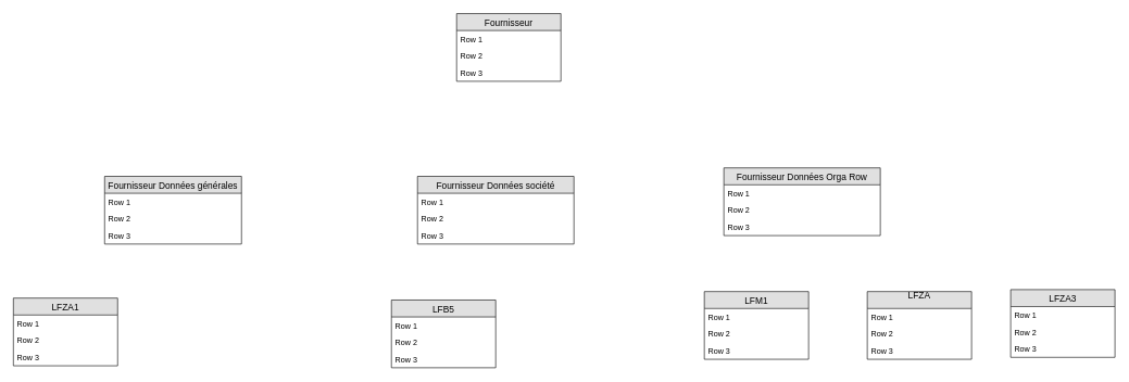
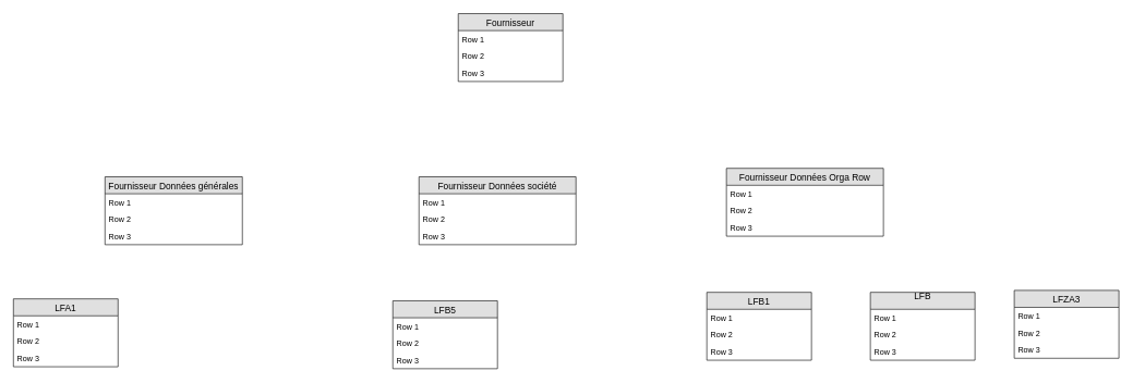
- <mxCell id="18" value="LFZA&#10;" style="swimlane;fontStyle=0;childLayout=stackLayout;horizontal=1;startSize=26;fillColor=#e0e0e0;horizontalStack=0;resizeParent=1;resizeParentMax=0;resizeLast=0;collapsible=1;marginBottom=0;swimlaneFillColor=#ffffff;align=center;fontSize=14;" vertex="1" parent="1"><mxGeometry x="1330" y="447" width="160" height="104" as="geometry" /></mxCell>
+ <mxCell id="18" value="LFB&#10;" style="swimlane;fontStyle=0;childLayout=stackLayout;horizontal=1;startSize=26;fillColor=#e0e0e0;horizontalStack=0;resizeParent=1;resizeParentMax=0;resizeLast=0;collapsible=1;marginBottom=0;swimlaneFillColor=#ffffff;align=center;fontSize=14;" vertex="1" parent="1"><mxGeometry x="1330" y="447" width="160" height="104" as="geometry" /></mxCell>
- <mxCell id="14" value="LFM1" style="swimlane;fontStyle=0;childLayout=stackLayout;horizontal=1;startSize=26;fillColor=#e0e0e0;horizontalStack=0;resizeParent=1;resizeParentMax=0;resizeLast=0;collapsible=1;marginBottom=0;swimlaneFillColor=#ffffff;align=center;fontSize=14;" vertex="1" parent="1"><mxGeometry x="1080" y="447" width="160" height="104" as="geometry" /></mxCell>
+ <mxCell id="14" value="LFB1" style="swimlane;fontStyle=0;childLayout=stackLayout;horizontal=1;startSize=26;fillColor=#e0e0e0;horizontalStack=0;resizeParent=1;resizeParentMax=0;resizeLast=0;collapsible=1;marginBottom=0;swimlaneFillColor=#ffffff;align=center;fontSize=14;" vertex="1" parent="1"><mxGeometry x="1080" y="447" width="160" height="104" as="geometry" /></mxCell>
- <mxCell id="6" value="LFZA1" style="swimlane;fontStyle=0;childLayout=stackLayout;horizontal=1;startSize=26;fillColor=#e0e0e0;horizontalStack=0;resizeParent=1;resizeParentMax=0;resizeLast=0;collapsible=1;marginBottom=0;swimlaneFillColor=#ffffff;align=center;fontSize=14;" vertex="1" parent="1"><mxGeometry x="20" y="457" width="160" height="104" as="geometry" /></mxCell>
+ <mxCell id="6" value="LFA1" style="swimlane;fontStyle=0;childLayout=stackLayout;horizontal=1;startSize=26;fillColor=#e0e0e0;horizontalStack=0;resizeParent=1;resizeParentMax=0;resizeLast=0;collapsible=1;marginBottom=0;swimlaneFillColor=#ffffff;align=center;fontSize=14;" vertex="1" parent="1"><mxGeometry x="20" y="457" width="160" height="104" as="geometry" /></mxCell>
